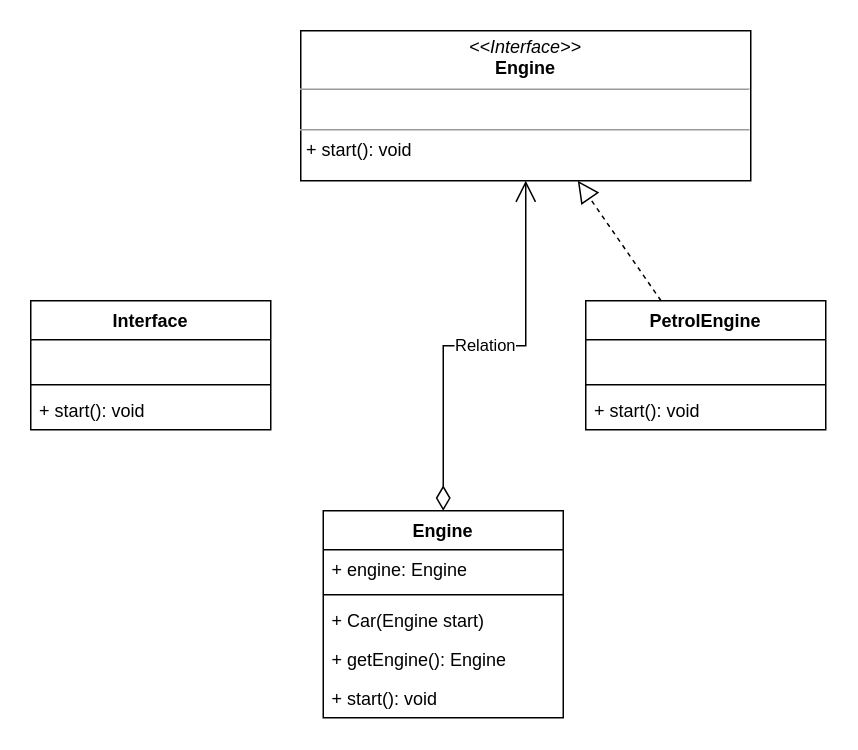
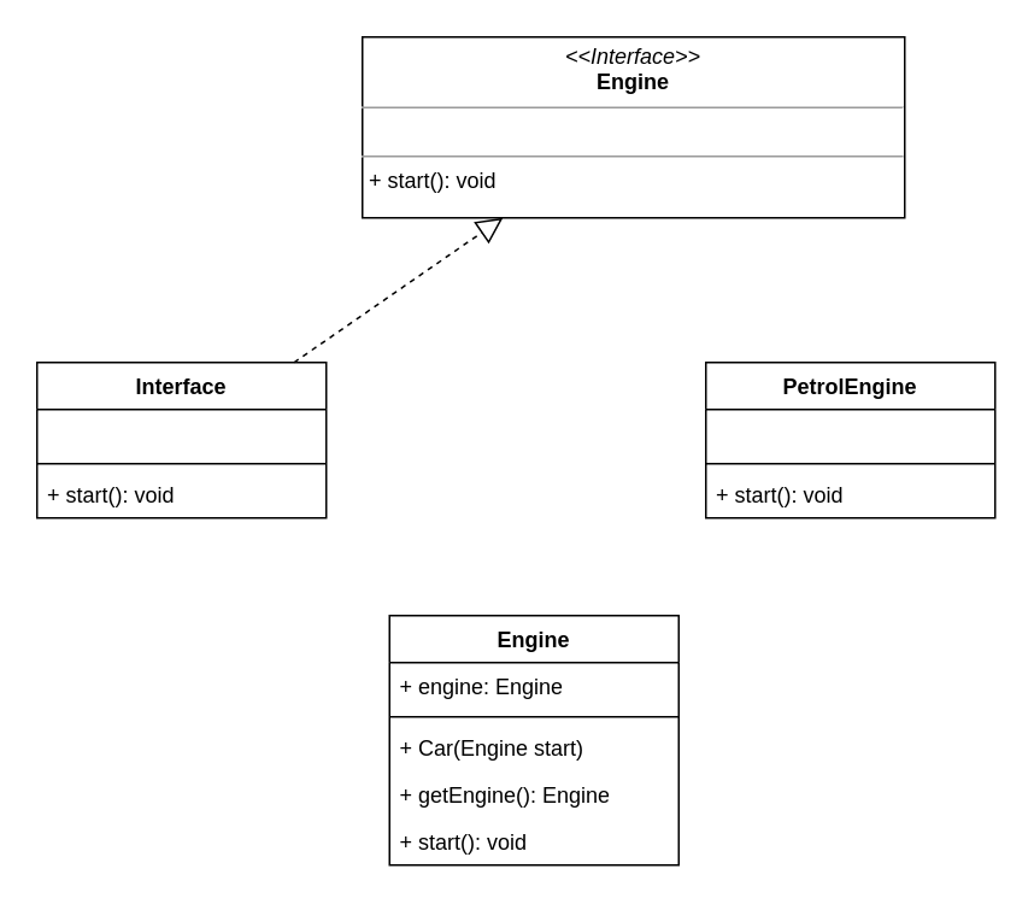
+ <mxCell id="7" value="" style="endArrow=block;dashed=1;endFill=0;endSize=12;html=1;rounded=0;" parent="1" source="3" target="2" edge="1"><mxGeometry width="160" relative="1" as="geometry"><mxPoint x="220" y="260" as="sourcePoint" /><mxPoint x="380" y="260" as="targetPoint" /></mxGeometry></mxCell>
- <mxCell id="12" value="" style="endArrow=block;dashed=1;endFill=0;endSize=12;html=1;rounded=0;" parent="1" source="8" target="2" edge="1"><mxGeometry width="160" relative="1" as="geometry"><mxPoint x="158" y="210" as="sourcePoint" /><mxPoint x="249" y="130" as="targetPoint" /></mxGeometry></mxCell>
- <mxCell id="19" value="Relation" style="endArrow=open;html=1;endSize=12;startArrow=diamondThin;startSize=14;startFill=0;edgeStyle=orthogonalEdgeStyle;rounded=0;" edge="1" parent="1" source="13" target="2"><mxGeometry relative="1" as="geometry"><mxPoint x="220" y="290" as="sourcePoint" /><mxPoint x="380" y="290" as="targetPoint" /></mxGeometry></mxCell>
